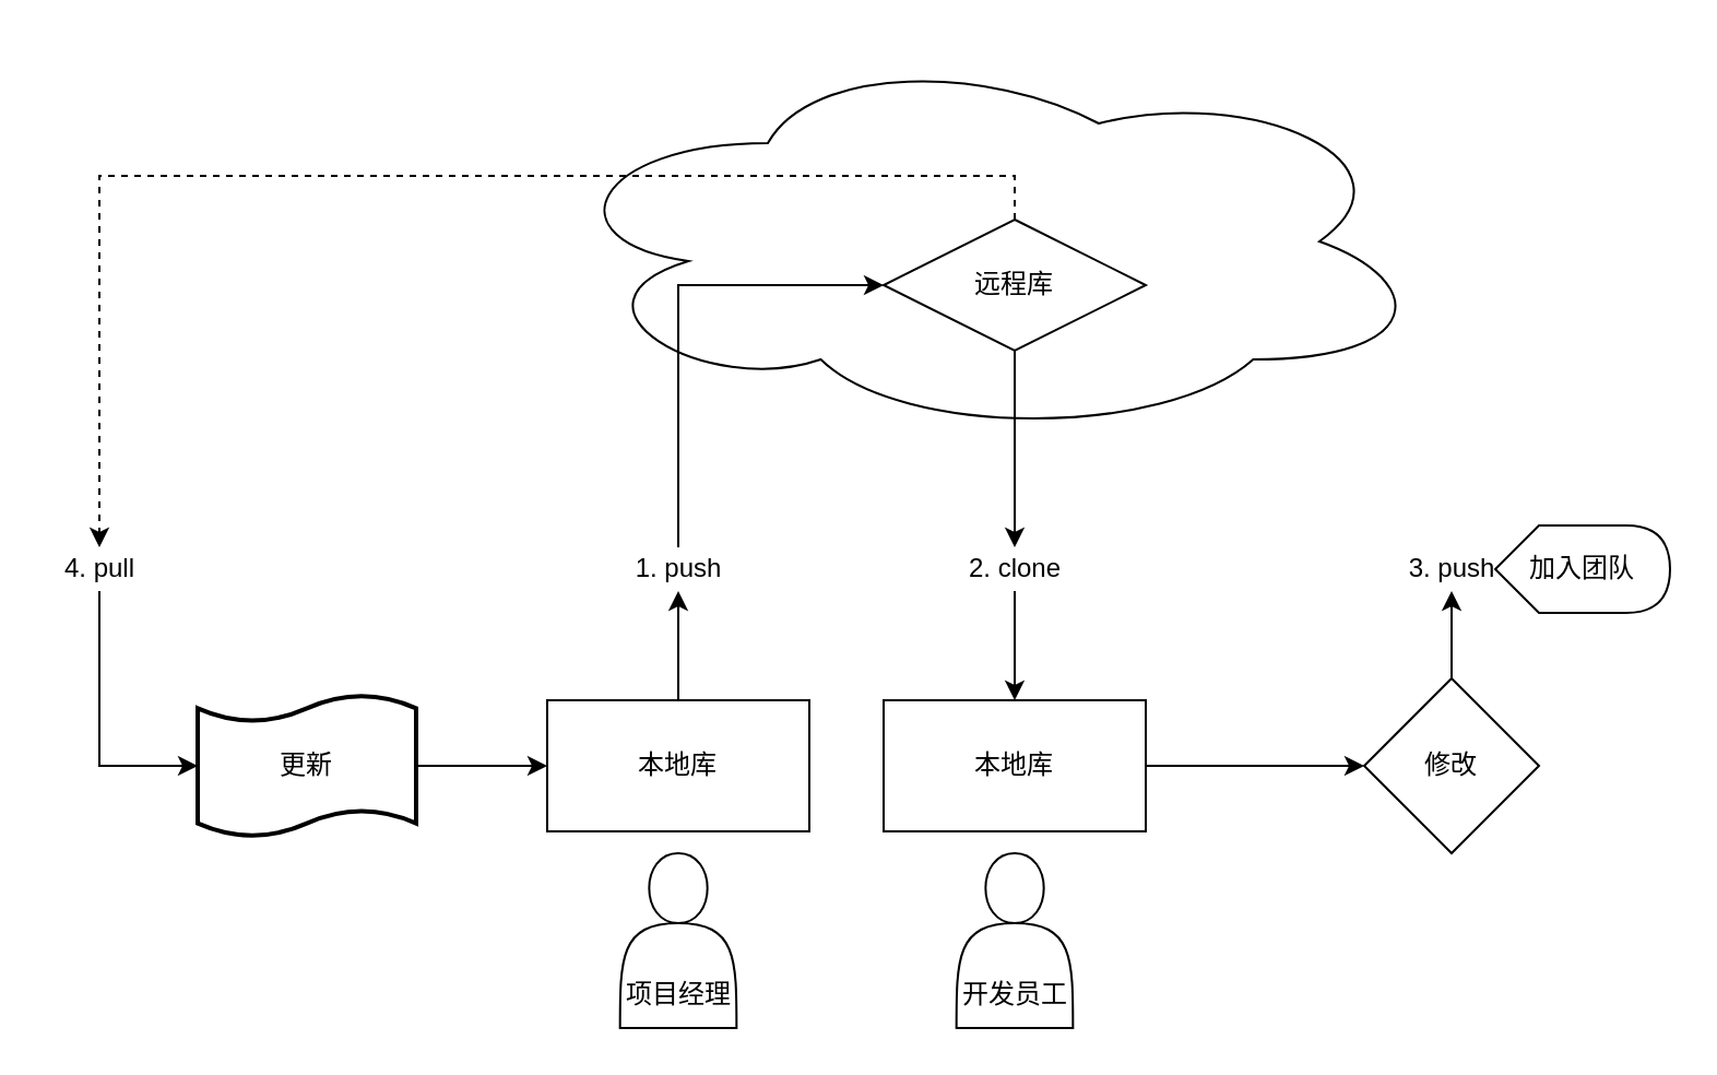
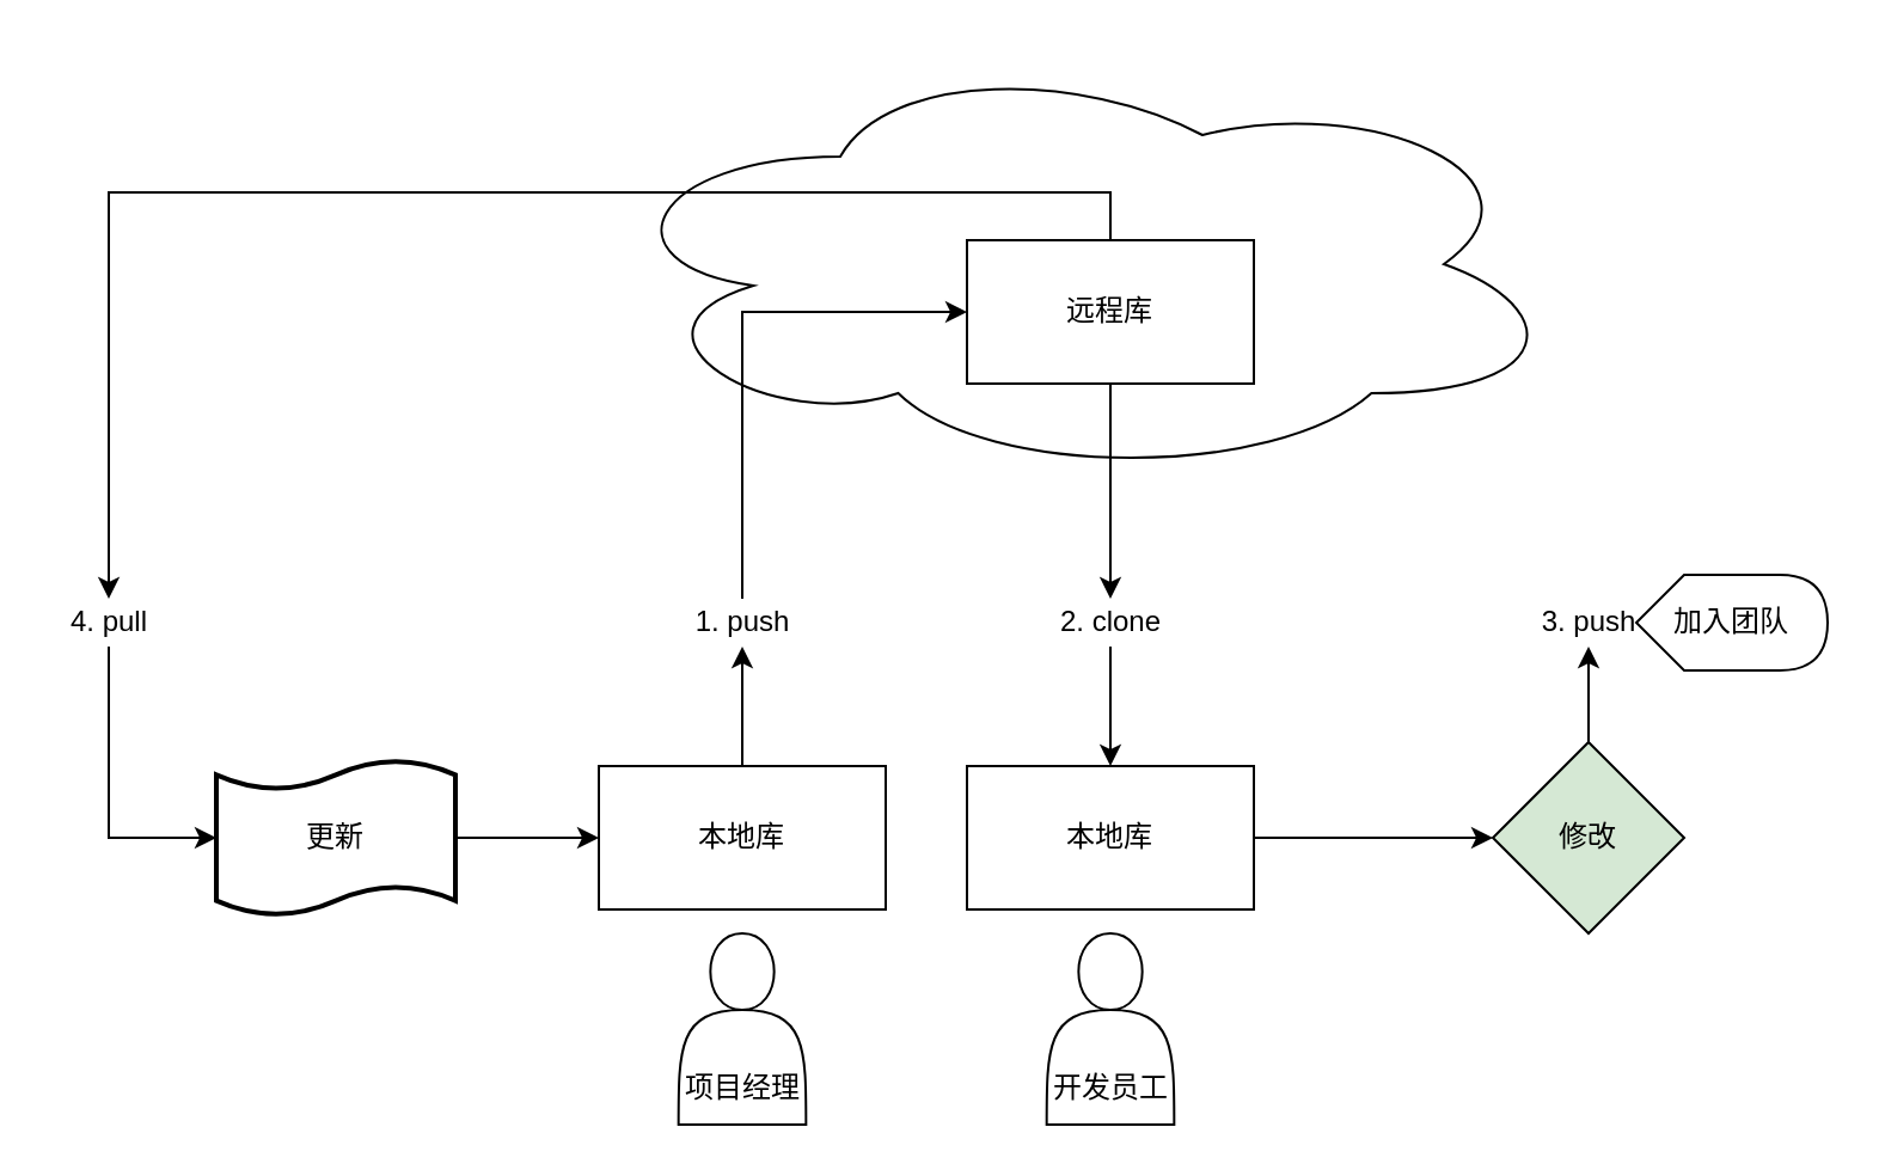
- <mxCell id="8" style="edgeStyle=orthogonalEdgeStyle;rounded=0;orthogonalLoop=1;jettySize=auto;html=1;exitX=0.5;exitY=0;exitDx=0;exitDy=0;dashed=1;" parent="1" source="9" target="23" edge="1"><mxGeometry relative="1" as="geometry"><Array as="points"><mxPoint x="464" y="80" /><mxPoint x="45" y="80" /></Array></mxGeometry></mxCell>
+ <mxCell id="8" style="edgeStyle=orthogonalEdgeStyle;rounded=0;orthogonalLoop=1;jettySize=auto;html=1;exitX=0.5;exitY=0;exitDx=0;exitDy=0;" parent="1" source="9" target="23" edge="1"><mxGeometry relative="1" as="geometry"><Array as="points"><mxPoint x="464" y="80" /><mxPoint x="45" y="80" /></Array></mxGeometry></mxCell>
- <mxCell id="9" value="远程库" style="rhombus;whiteSpace=wrap;html=1;" parent="1" vertex="1"><mxGeometry x="404" y="100" width="120" height="60" as="geometry" /></mxCell>
+ <mxCell id="9" value="远程库" style="rounded=0;whiteSpace=wrap;html=1;" parent="1" vertex="1"><mxGeometry x="404" y="100" width="120" height="60" as="geometry" /></mxCell>
- <mxCell id="19" value="修改" style="rhombus;whiteSpace=wrap;html=1;rounded=0;" parent="1" vertex="1"><mxGeometry x="624" y="310" width="80" height="80" as="geometry" /></mxCell>
+ <mxCell id="19" value="修改" style="rhombus;whiteSpace=wrap;html=1;rounded=0;fillColor=#d5e8d4;" parent="1" vertex="1"><mxGeometry x="624" y="310" width="80" height="80" as="geometry" /></mxCell>
